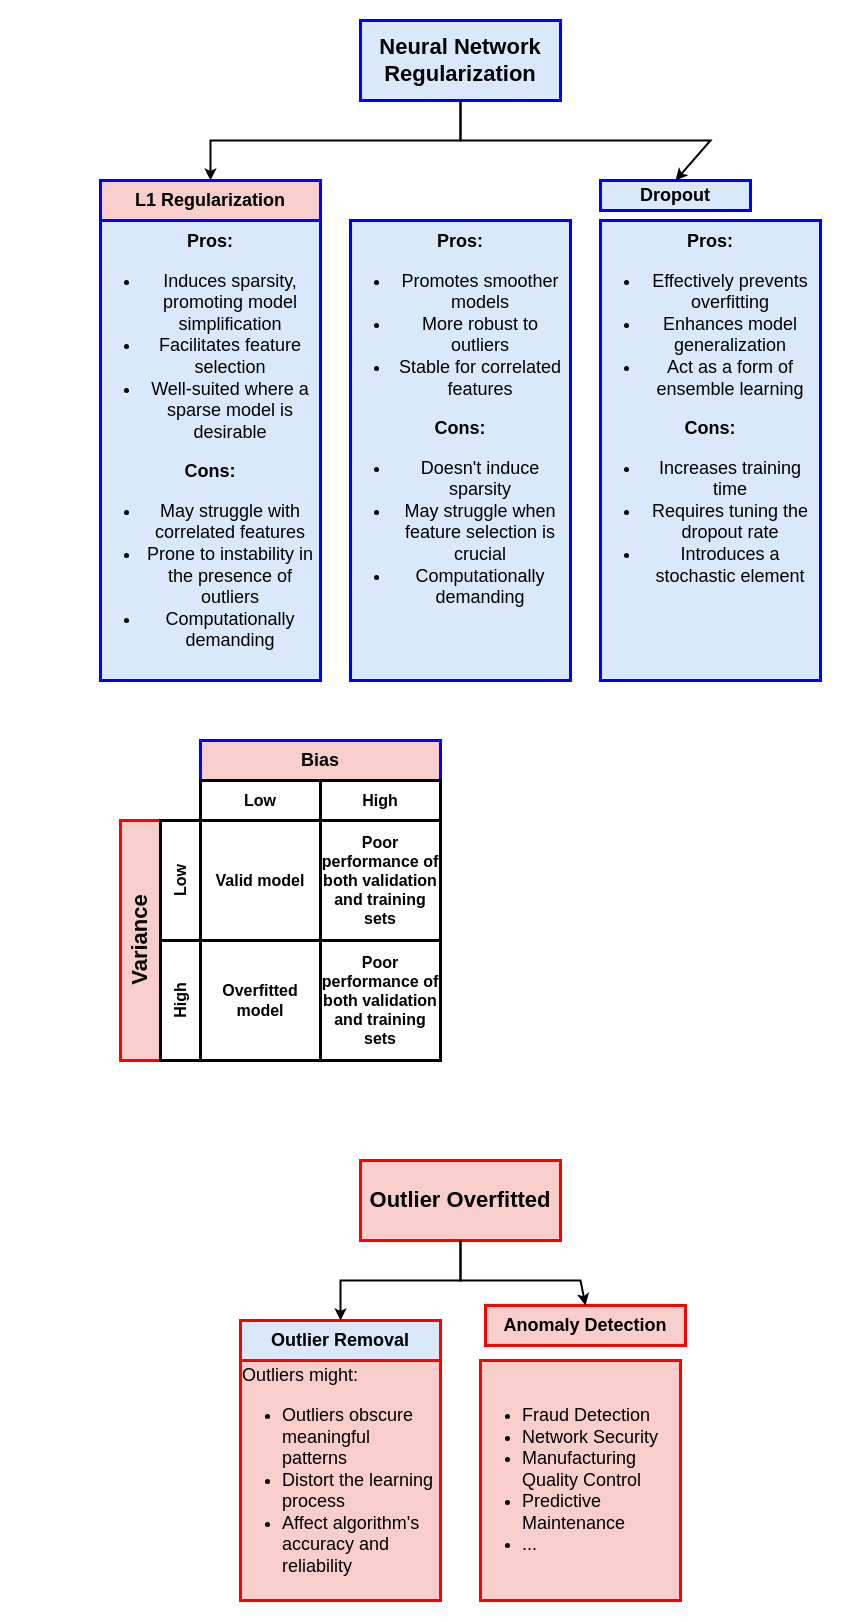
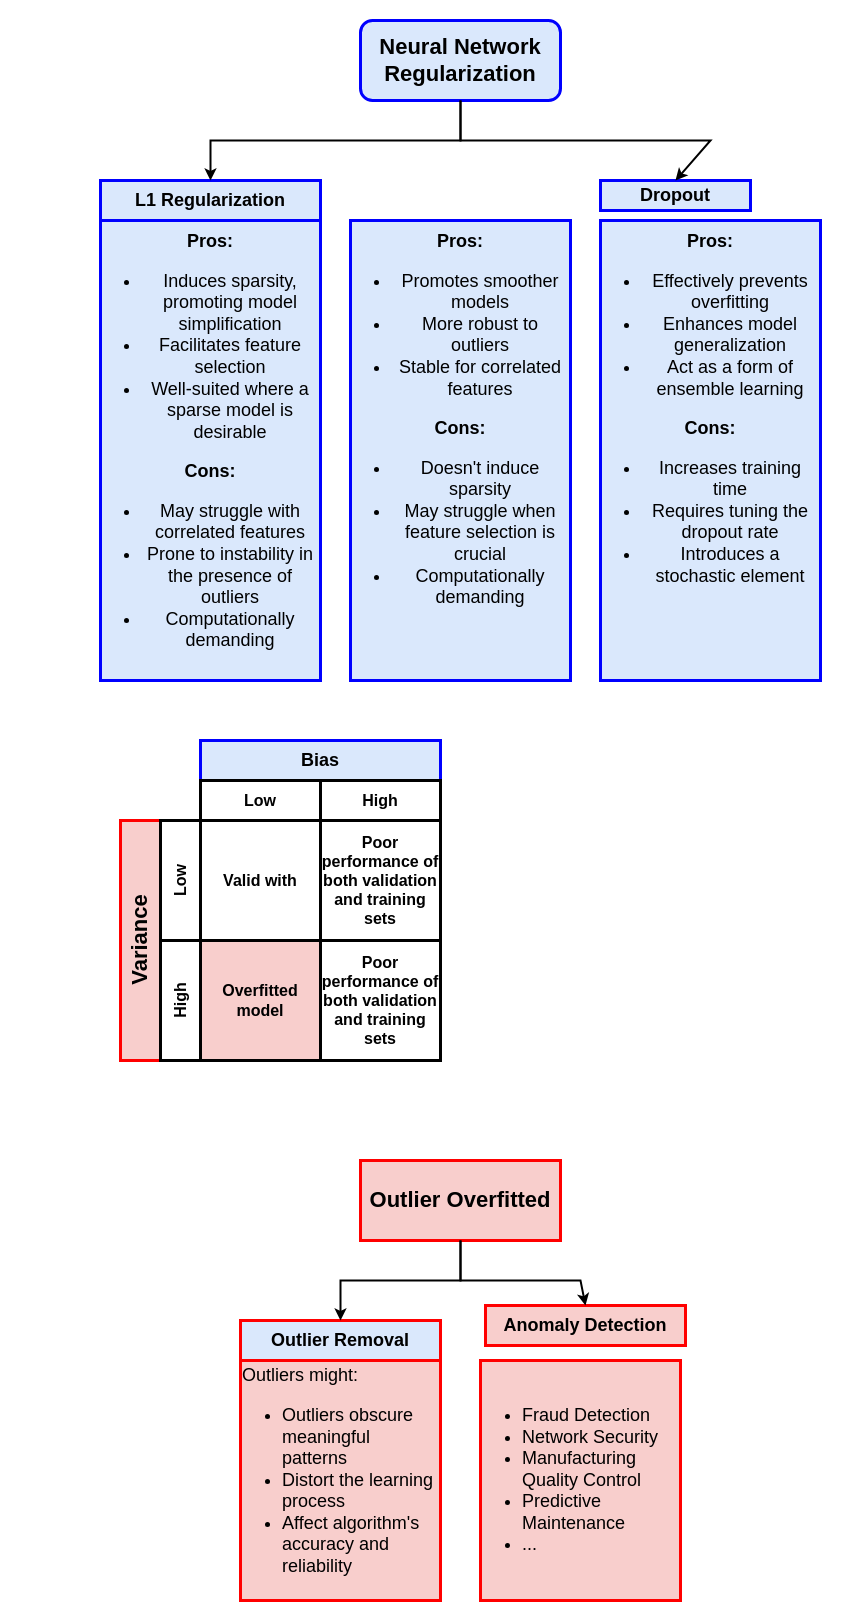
- <mxCell id="2" value="Neural Network Regularization" style="rounded=0;whiteSpace=wrap;html=1;fillColor=#dae8fc;strokeColor=#0000FF;fontStyle=1;fontSize=22;strokeWidth=3;" parent="1" vertex="1"><mxGeometry x="360" y="20" width="200" height="80" as="geometry" /></mxCell>
+ <mxCell id="2" value="Neural Network Regularization" style="whiteSpace=wrap;html=1;fillColor=#dae8fc;strokeColor=#0000FF;fontStyle=1;fontSize=22;strokeWidth=3;rounded=1;" parent="1" vertex="1"><mxGeometry x="360" y="20" width="200" height="80" as="geometry" /></mxCell>
- <mxCell id="3" value="L1 Regularization" style="rounded=0;whiteSpace=wrap;html=1;fillColor=#f8cecc;strokeColor=#0000FF;fontStyle=1;fontSize=18;strokeWidth=3;" parent="1" vertex="1"><mxGeometry x="100" y="180" width="220" height="40" as="geometry" /></mxCell>
+ <mxCell id="3" value="L1 Regularization" style="rounded=0;whiteSpace=wrap;html=1;fillColor=#dae8fc;strokeColor=#0000FF;fontStyle=1;fontSize=18;strokeWidth=3;" parent="1" vertex="1"><mxGeometry x="100" y="180" width="220" height="40" as="geometry" /></mxCell>
- <mxCell id="17" value="Bias" style="rounded=0;whiteSpace=wrap;html=1;fillColor=#f8cecc;strokeColor=#0000FF;fontStyle=1;fontSize=18;strokeWidth=3;" vertex="1" parent="1"><mxGeometry x="200" y="740" width="240" height="40" as="geometry" /></mxCell>
+ <mxCell id="17" value="Bias" style="rounded=0;whiteSpace=wrap;html=1;fillColor=#dae8fc;strokeColor=#0000FF;fontStyle=1;fontSize=18;strokeWidth=3;" vertex="1" parent="1"><mxGeometry x="200" y="740" width="240" height="40" as="geometry" /></mxCell>
- <mxCell id="23" value="Valid model" style="rounded=0;whiteSpace=wrap;html=1;strokeWidth=3;fontSize=16;fontStyle=1" vertex="1" parent="1"><mxGeometry x="200" y="820" width="120" height="120" as="geometry" /></mxCell>
+ <mxCell id="23" value="Valid with" style="rounded=0;whiteSpace=wrap;html=1;strokeWidth=3;fontSize=16;fontStyle=1" vertex="1" parent="1"><mxGeometry x="200" y="820" width="120" height="120" as="geometry" /></mxCell>
- <mxCell id="25" value="Overfitted model" style="rounded=0;whiteSpace=wrap;html=1;strokeWidth=3;fontSize=16;fontStyle=1" vertex="1" parent="1"><mxGeometry x="200" y="940" width="120" height="120" as="geometry" /></mxCell>
+ <mxCell id="25" value="Overfitted model" style="rounded=0;whiteSpace=wrap;html=1;strokeWidth=3;fontSize=16;fontStyle=1;fillColor=#f8cecc;" vertex="1" parent="1"><mxGeometry x="200" y="940" width="120" height="120" as="geometry" /></mxCell>
